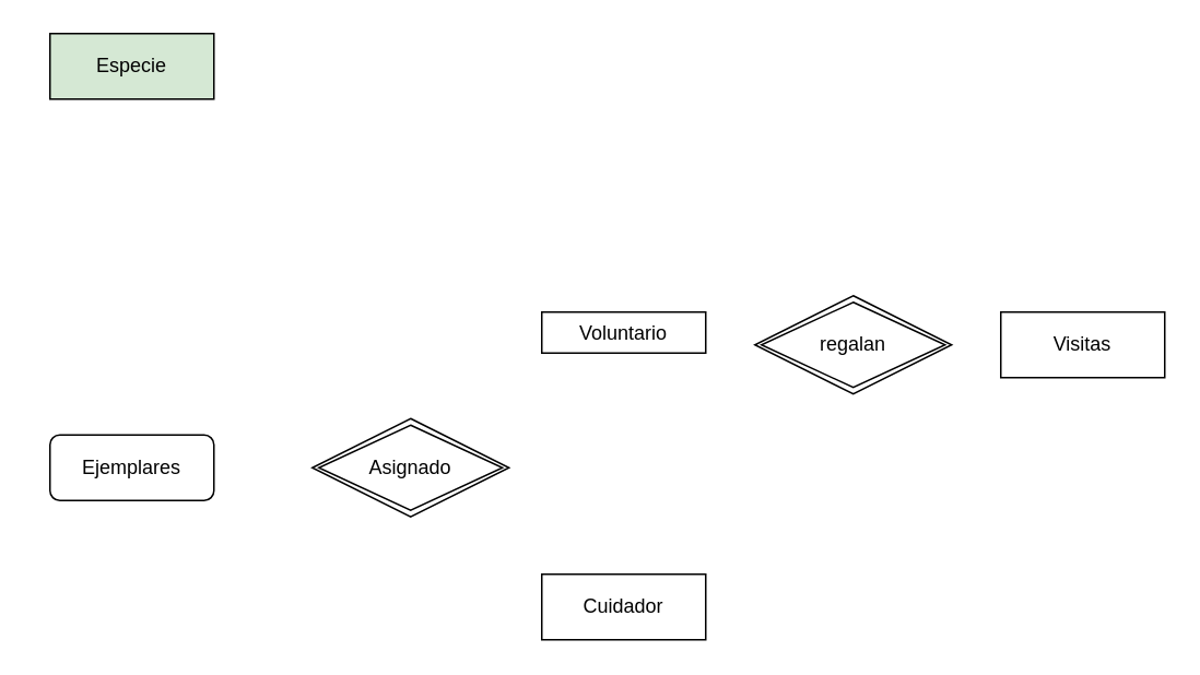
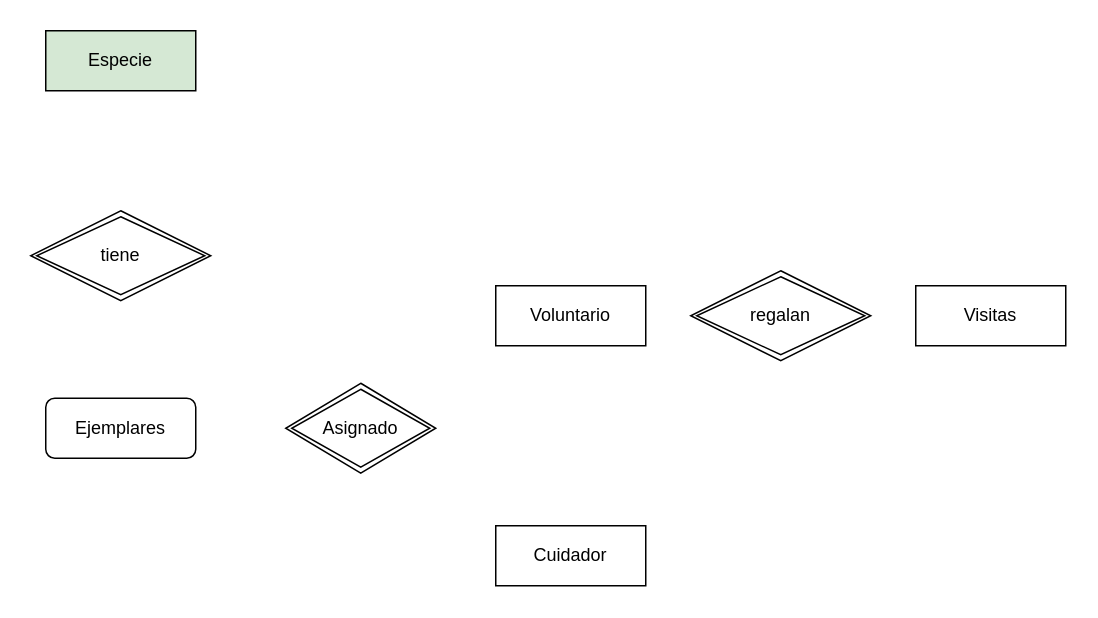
+ <mxCell id="6" value="tiene" style="shape=rhombus;double=1;perimeter=rhombusPerimeter;whiteSpace=wrap;html=1;align=center;" vertex="1" parent="1"><mxGeometry x="20" y="140" width="120" height="60" as="geometry" /></mxCell>
- <mxCell id="8" value="Voluntario" style="whiteSpace=wrap;html=1;align=center;" vertex="1" parent="1"><mxGeometry x="330" y="190" width="100" height="25" as="geometry" /></mxCell>
+ <mxCell id="8" value="Voluntario" style="whiteSpace=wrap;html=1;align=center;" vertex="1" parent="1"><mxGeometry x="330" y="190" width="100" height="40" as="geometry" /></mxCell>
- <mxCell id="7" value="Asignado" style="shape=rhombus;double=1;perimeter=rhombusPerimeter;whiteSpace=wrap;html=1;align=center;" vertex="1" parent="1"><mxGeometry x="190" y="255" width="120" height="60" as="geometry" /></mxCell>
+ <mxCell id="7" value="Asignado" style="shape=rhombus;double=1;perimeter=rhombusPerimeter;whiteSpace=wrap;html=1;align=center;" vertex="1" parent="1"><mxGeometry x="190" y="255" width="100" height="60" as="geometry" /></mxCell>
